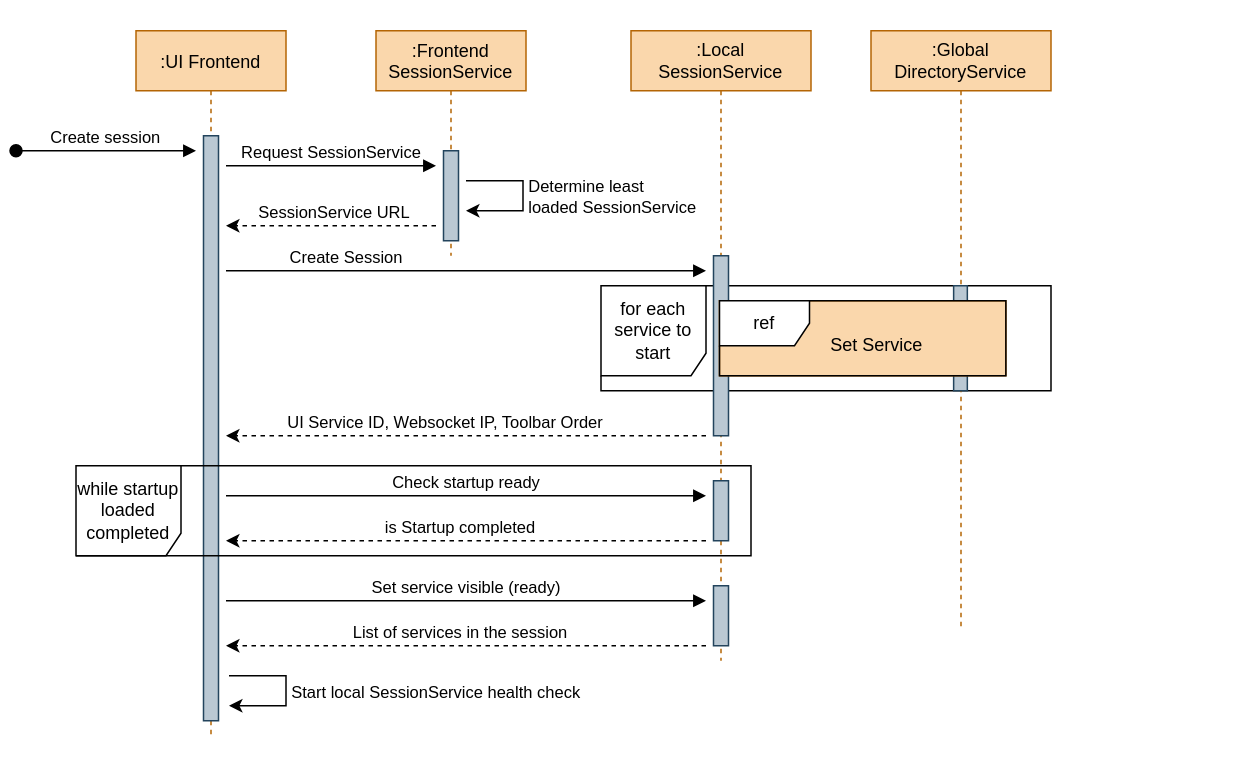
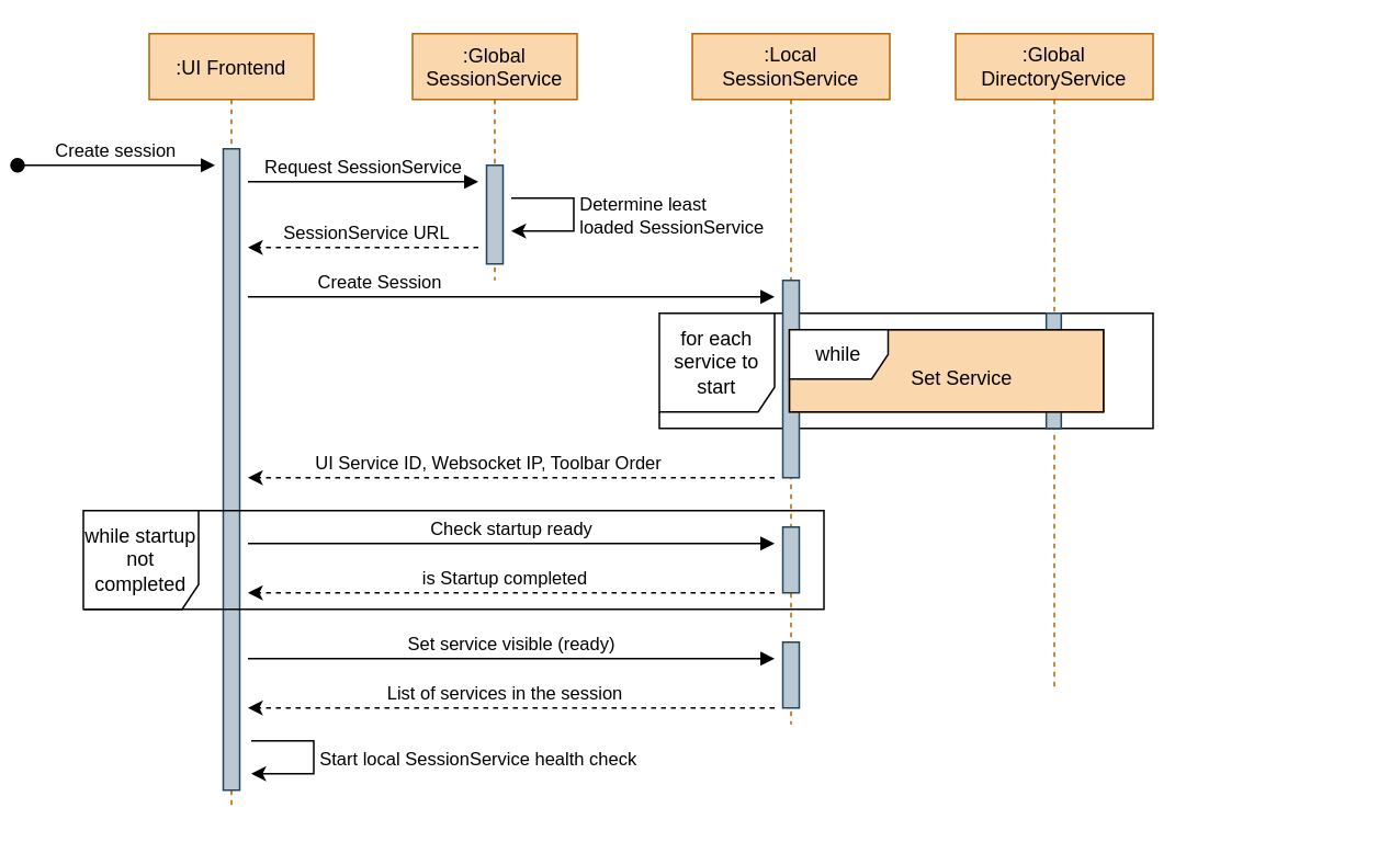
- <mxCell id="9" value=":Frontend&#10;SessionService" style="shape=umlLifeline;perimeter=lifelinePerimeter;container=1;collapsible=0;recursiveResize=0;rounded=0;shadow=0;strokeWidth=1;fillColor=#fad7ac;strokeColor=#b46504;fontColor=#000000;" parent="1" vertex="1"><mxGeometry x="220" y="20" width="100" height="150" as="geometry" /></mxCell>
+ <mxCell id="9" value=":Global&#10;SessionService" style="shape=umlLifeline;perimeter=lifelinePerimeter;container=1;collapsible=0;recursiveResize=0;rounded=0;shadow=0;strokeWidth=1;fillColor=#fad7ac;strokeColor=#b46504;fontColor=#000000;" parent="1" vertex="1"><mxGeometry x="220" y="20" width="100" height="150" as="geometry" /></mxCell>
- <mxCell id="25" value="ref" style="shape=umlFrame;whiteSpace=wrap;html=1;labelBackgroundColor=none;labelBorderColor=none;fontColor=#000000;" parent="22" vertex="1"><mxGeometry width="190.909" height="50" as="geometry" /></mxCell>
+ <mxCell id="25" value="while" style="shape=umlFrame;whiteSpace=wrap;html=1;labelBackgroundColor=none;labelBorderColor=none;fontColor=#000000;" parent="22" vertex="1"><mxGeometry width="190.909" height="50" as="geometry" /></mxCell>
- <mxCell id="8" value="while startup loaded completed" style="shape=umlFrame;whiteSpace=wrap;html=1;labelBackgroundColor=none;labelBorderColor=none;fontColor=#000000;width=70;height=60;" parent="3" vertex="1"><mxGeometry x="-40" y="290" width="450" height="60" as="geometry" /></mxCell>
+ <mxCell id="8" value="while startup not completed" style="shape=umlFrame;whiteSpace=wrap;html=1;labelBackgroundColor=none;labelBorderColor=none;fontColor=#000000;width=70;height=60;" parent="3" vertex="1"><mxGeometry x="-40" y="290" width="450" height="60" as="geometry" /></mxCell>
